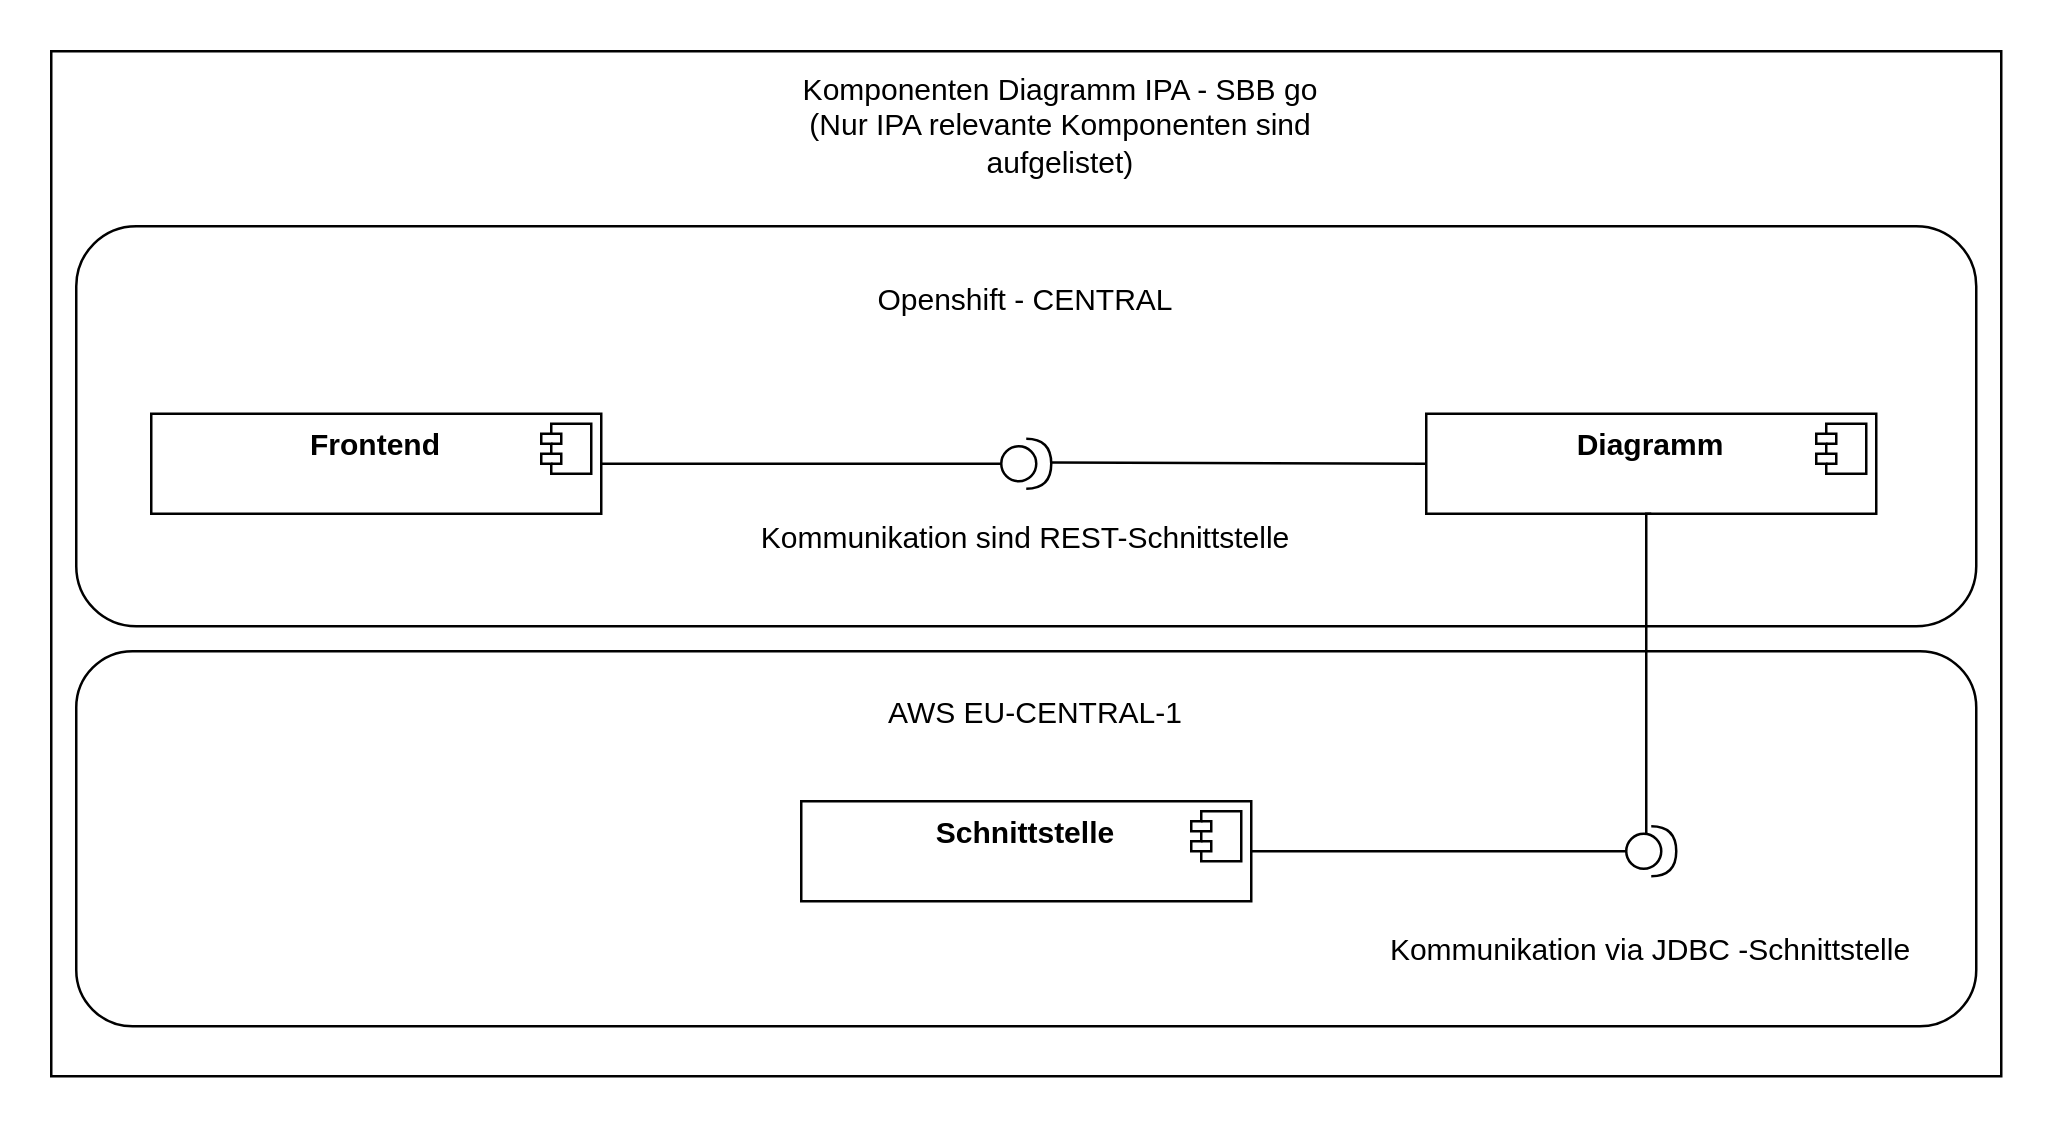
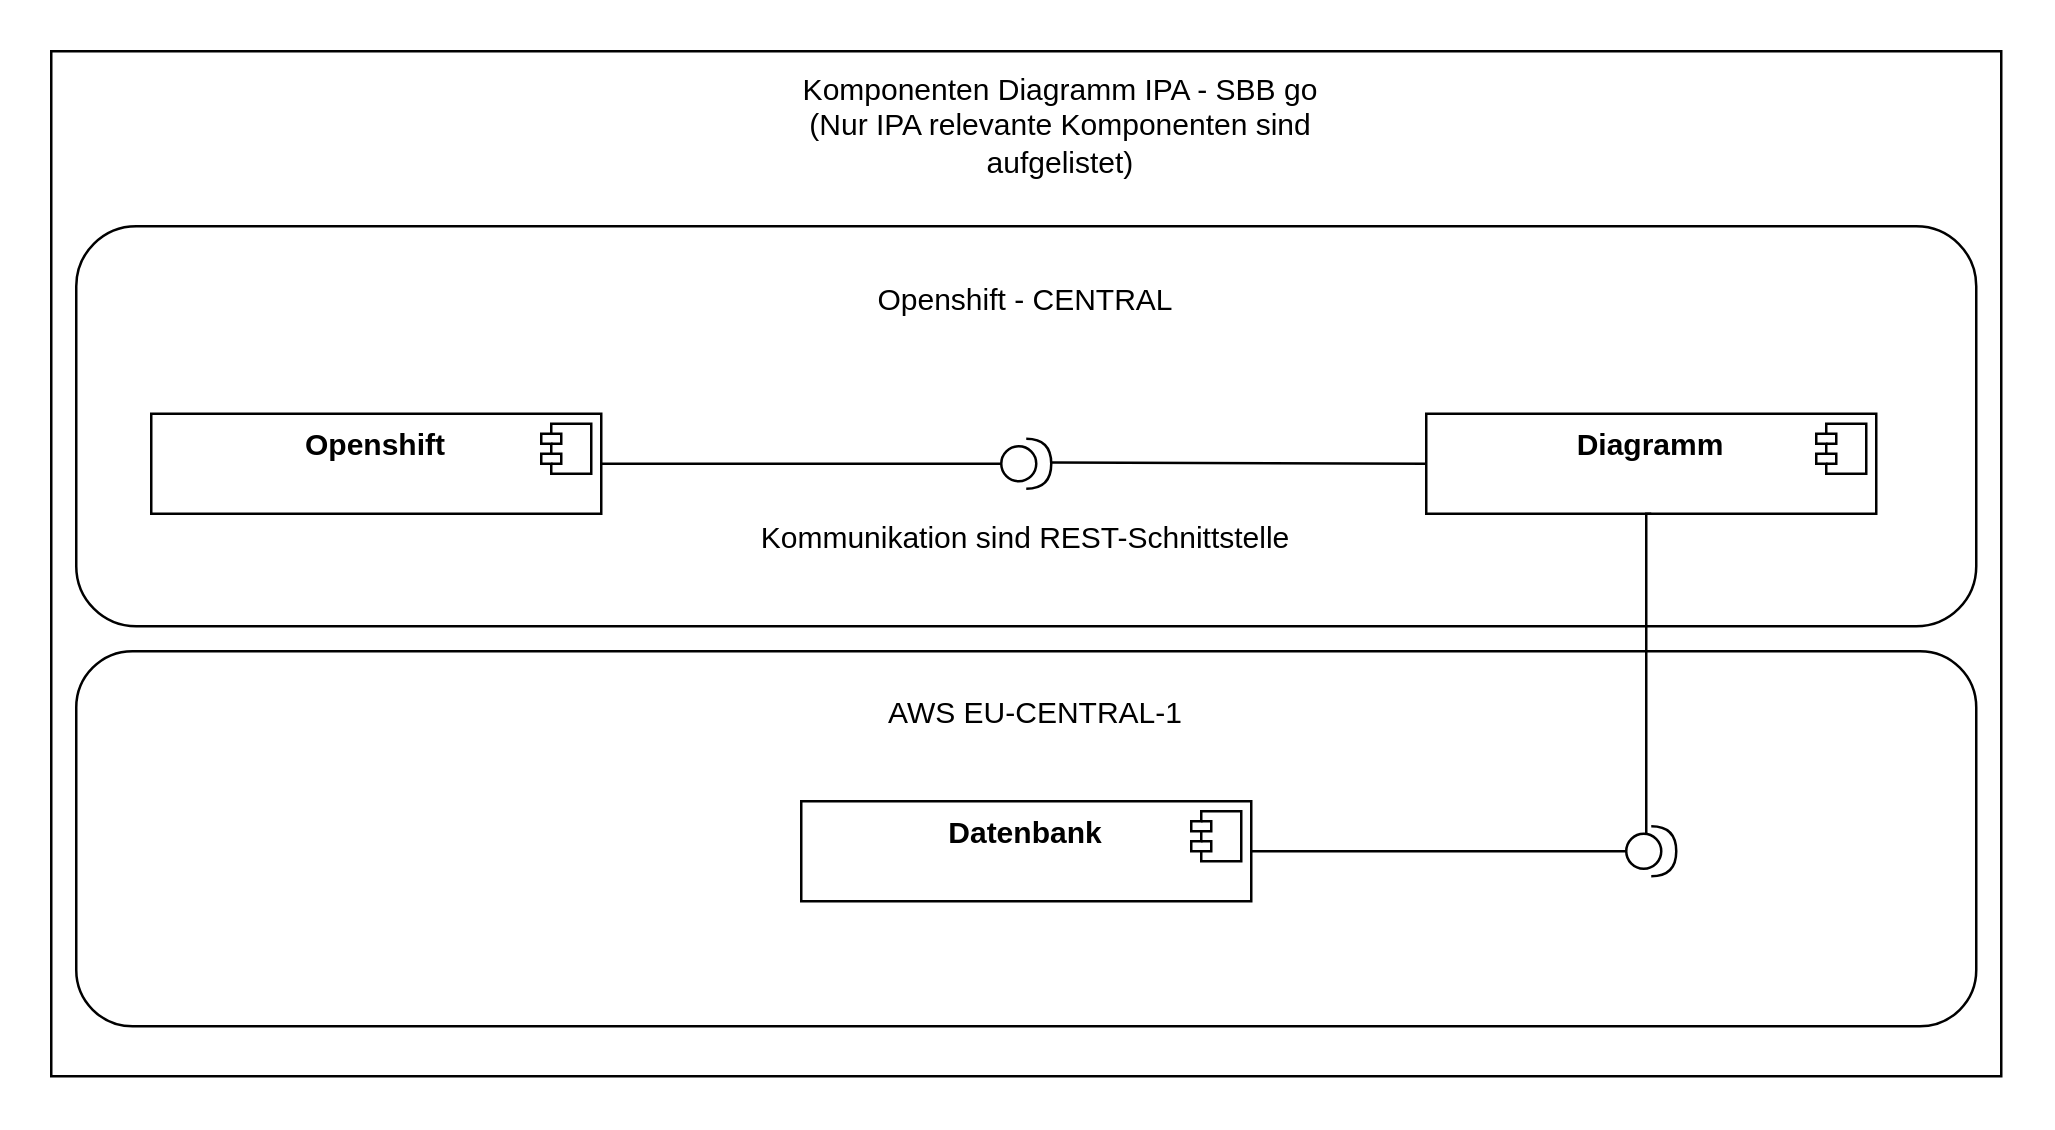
- <mxCell id="7" value="&lt;p style=&quot;margin: 0px ; margin-top: 6px ; text-align: center&quot;&gt;&lt;b&gt;Frontend&lt;/b&gt;&lt;/p&gt;&lt;p style=&quot;margin: 0px ; margin-left: 8px&quot;&gt;&lt;br&gt;&lt;/p&gt;" style="align=left;overflow=fill;html=1;dropTarget=0;" vertex="1" parent="1"><mxGeometry x="60" y="165" width="180" height="40" as="geometry" /></mxCell>
+ <mxCell id="7" value="&lt;p style=&quot;margin: 0px ; margin-top: 6px ; text-align: center&quot;&gt;&lt;b&gt;Openshift&lt;/b&gt;&lt;/p&gt;&lt;p style=&quot;margin: 0px ; margin-left: 8px&quot;&gt;&lt;br&gt;&lt;/p&gt;" style="align=left;overflow=fill;html=1;dropTarget=0;" vertex="1" parent="1"><mxGeometry x="60" y="165" width="180" height="40" as="geometry" /></mxCell>
- <mxCell id="14" value="&lt;p style=&quot;margin: 0px ; margin-top: 6px ; text-align: center&quot;&gt;&lt;b&gt;Schnittstelle&lt;/b&gt;&lt;/p&gt;" style="align=left;overflow=fill;html=1;dropTarget=0;" vertex="1" parent="1"><mxGeometry x="320" y="320" width="180" height="40" as="geometry" /></mxCell>
+ <mxCell id="14" value="&lt;p style=&quot;margin: 0px ; margin-top: 6px ; text-align: center&quot;&gt;&lt;b&gt;Datenbank&lt;/b&gt;&lt;/p&gt;" style="align=left;overflow=fill;html=1;dropTarget=0;" vertex="1" parent="1"><mxGeometry x="320" y="320" width="180" height="40" as="geometry" /></mxCell>
- <mxCell id="20" value="Kommunikation via JDBC -Schnittstelle" style="text;html=1;strokeColor=none;fillColor=none;align=center;verticalAlign=middle;whiteSpace=wrap;rounded=0;" vertex="1" parent="1"><mxGeometry x="541" y="360" width="238" height="40" as="geometry" /></mxCell>
